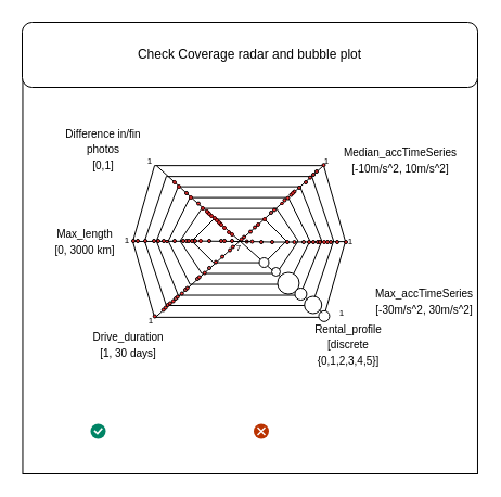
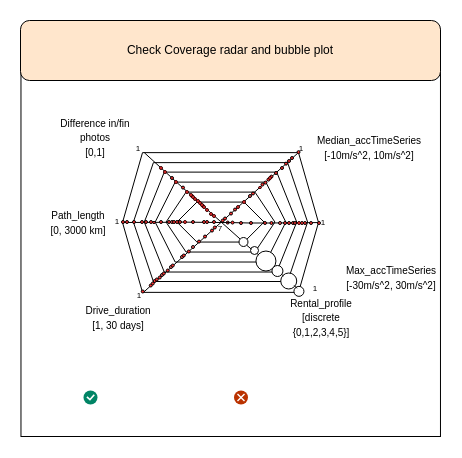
- <mxCell id="73" value="Check Coverage radar and bubble plot" style="rounded=1;whiteSpace=wrap;html=1;" parent="1" vertex="1"><mxGeometry x="20" y="20" width="420" height="60" as="geometry" /></mxCell>
+ <mxCell id="73" value="Check Coverage radar and bubble plot" style="rounded=1;whiteSpace=wrap;html=1;fillColor=#ffe6cc;" parent="1" vertex="1"><mxGeometry x="20" y="20" width="420" height="60" as="geometry" /></mxCell>
- <mxCell id="4" value="&lt;font style=&quot;font-size: 10px;&quot;&gt;Max_length&lt;br&gt;[0, 3000 km]&lt;br&gt;&lt;/font&gt;" style="text;html=1;strokeColor=none;fillColor=none;align=center;verticalAlign=middle;whiteSpace=wrap;rounded=0;" parent="1" vertex="1"><mxGeometry x="48" y="207.07" width="60" height="30" as="geometry" /></mxCell>
+ <mxCell id="4" value="&lt;font style=&quot;font-size: 10px;&quot;&gt;Path_length&lt;br&gt;[0, 3000 km]&lt;br&gt;&lt;/font&gt;" style="text;html=1;strokeColor=none;fillColor=none;align=center;verticalAlign=middle;whiteSpace=wrap;rounded=0;" parent="1" vertex="1"><mxGeometry x="48" y="207.07" width="60" height="30" as="geometry" /></mxCell>
